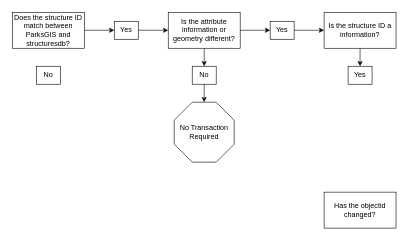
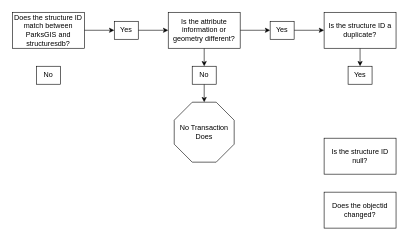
- <mxCell id="16" value="Is the structure ID a information?" style="rounded=0;whiteSpace=wrap;html=1;" vertex="1" parent="1"><mxGeometry x="540" y="20" width="120" height="60" as="geometry" /></mxCell>
+ <mxCell id="16" value="Is the structure ID a duplicate?" style="rounded=0;whiteSpace=wrap;html=1;" vertex="1" parent="1"><mxGeometry x="540" y="20" width="120" height="60" as="geometry" /></mxCell>
- <mxCell id="14" value="No Transaction Required" style="whiteSpace=wrap;html=1;shape=mxgraph.basic.octagon2;align=center;verticalAlign=middle;dx=15;" vertex="1" parent="1"><mxGeometry x="290" y="170" width="100" height="100" as="geometry" /></mxCell>
+ <mxCell id="14" value="No Transaction Does" style="whiteSpace=wrap;html=1;shape=mxgraph.basic.octagon2;align=center;verticalAlign=middle;dx=15;" vertex="1" parent="1"><mxGeometry x="290" y="170" width="100" height="100" as="geometry" /></mxCell>
+ <mxCell id="17" value="Is the structure ID null?" style="rounded=0;whiteSpace=wrap;html=1;" vertex="1" parent="1"><mxGeometry x="540" y="230" width="120" height="60" as="geometry" /></mxCell>
- <mxCell id="18" value="Has the objectid changed?" style="rounded=0;whiteSpace=wrap;html=1;" vertex="1" parent="1"><mxGeometry x="540" y="320" width="120" height="60" as="geometry" /></mxCell>
+ <mxCell id="18" value="Does the objectid changed?" style="rounded=0;whiteSpace=wrap;html=1;" vertex="1" parent="1"><mxGeometry x="540" y="320" width="120" height="60" as="geometry" /></mxCell>
